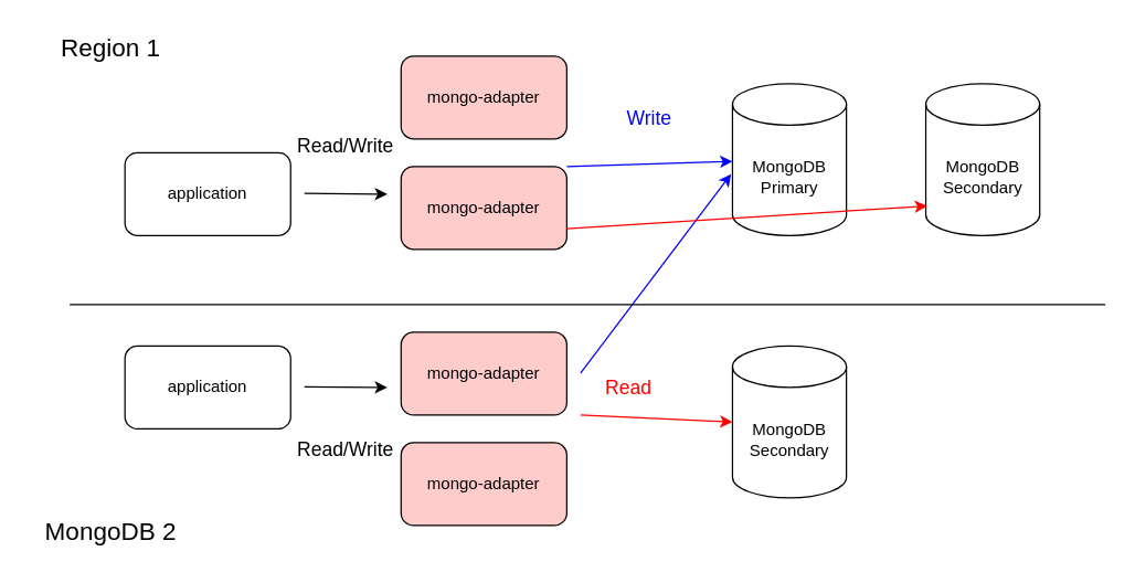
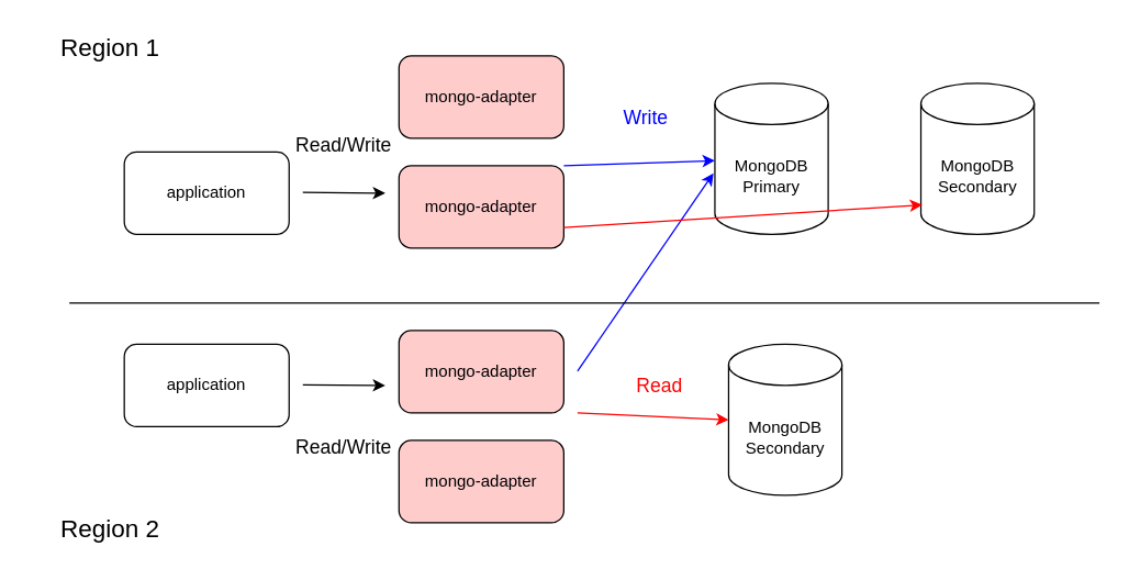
- <mxCell id="8" value="MongoDB&lt;div&gt;Primary&lt;/div&gt;" style="shape=cylinder3;whiteSpace=wrap;html=1;boundedLbl=1;backgroundOutline=1;size=15;" vertex="1" parent="1"><mxGeometry x="530" y="60" width="82.5" height="110" as="geometry" /></mxCell>
+ <mxCell id="8" value="MongoDB&lt;div&gt;Primary&lt;/div&gt;" style="shape=cylinder3;whiteSpace=wrap;html=1;boundedLbl=1;backgroundOutline=1;size=15;" vertex="1" parent="1"><mxGeometry x="520" y="60" width="82.5" height="110" as="geometry" /></mxCell>
- <mxCell id="23" value="&lt;font style=&quot;font-size: 14px;&quot;&gt;Read&lt;/font&gt;" style="text;html=1;align=center;verticalAlign=middle;whiteSpace=wrap;rounded=0;fontColor=#FF0000;" vertex="1" parent="1"><mxGeometry x="425" y="265" width="60" height="30" as="geometry" /></mxCell>
+ <mxCell id="23" value="&lt;font style=&quot;font-size: 14px;&quot;&gt;Read&lt;/font&gt;" style="text;html=1;align=center;verticalAlign=middle;whiteSpace=wrap;rounded=0;fontColor=#FF0000;" vertex="1" parent="1"><mxGeometry x="450" y="265" width="60" height="30" as="geometry" /></mxCell>
- <mxCell id="15" value="&lt;font style=&quot;font-size: 18px;&quot;&gt;MongoDB 2&lt;/font&gt;" style="text;html=1;align=center;verticalAlign=middle;whiteSpace=wrap;rounded=0;" vertex="1" parent="1"><mxGeometry x="20" y="370" width="120" height="30" as="geometry" /></mxCell>
+ <mxCell id="15" value="&lt;font style=&quot;font-size: 18px;&quot;&gt;Region 2&lt;/font&gt;" style="text;html=1;align=center;verticalAlign=middle;whiteSpace=wrap;rounded=0;" vertex="1" parent="1"><mxGeometry x="20" y="370" width="120" height="30" as="geometry" /></mxCell>
